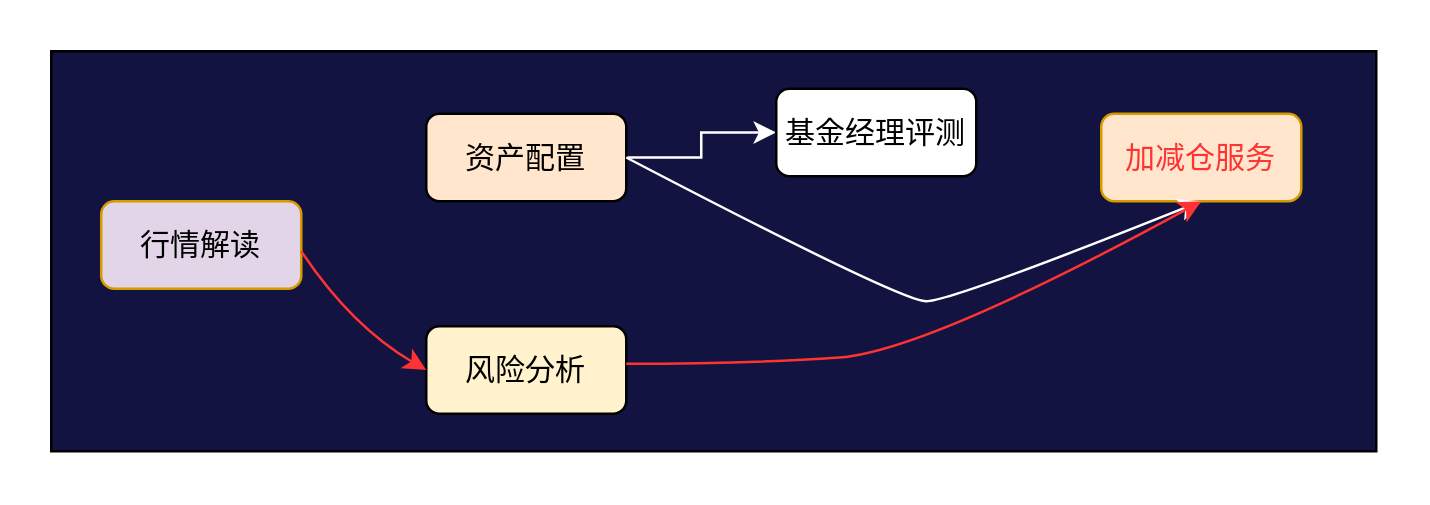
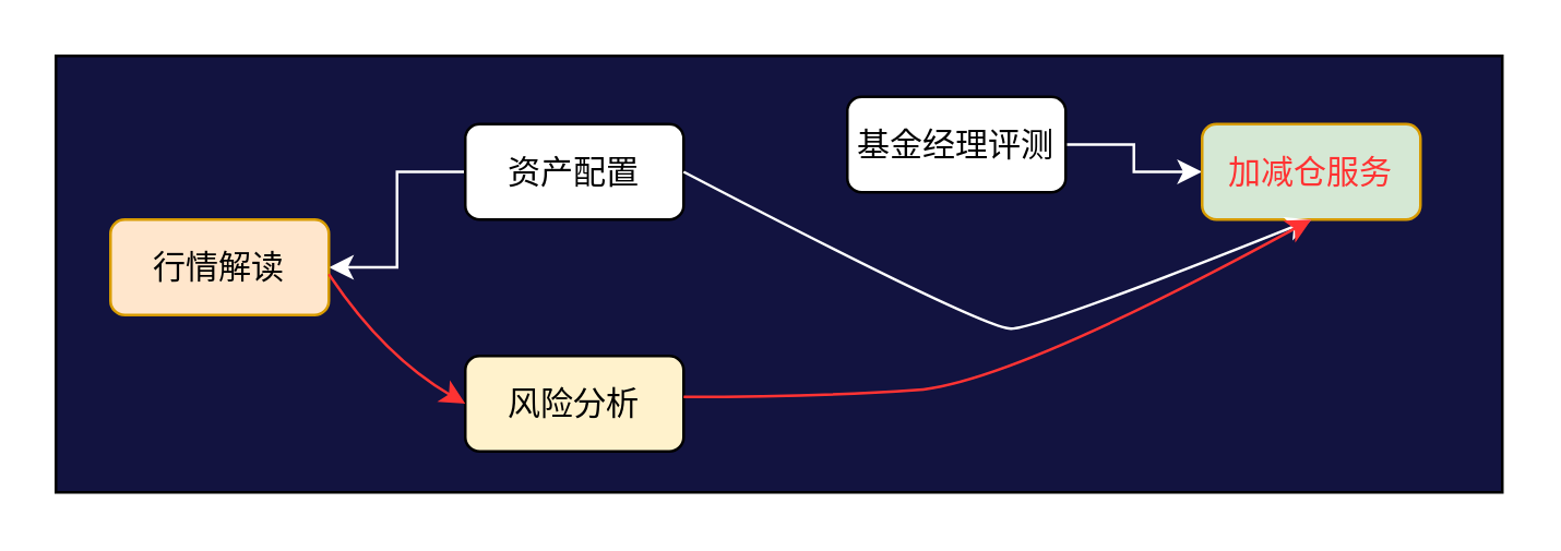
+ <mxCell id="5" value="" style="edgeStyle=orthogonalEdgeStyle;rounded=0;orthogonalLoop=1;jettySize=auto;html=1;strokeColor=#FFFFFF;" parent="1" source="6" target="7" edge="1"><mxGeometry relative="1" as="geometry" /></mxCell>
- <mxCell id="3" value="" style="edgeStyle=orthogonalEdgeStyle;rounded=0;orthogonalLoop=1;jettySize=auto;html=1;strokeColor=#FFFFFF;" parent="1" source="4" target="6" edge="1"><mxGeometry relative="1" as="geometry" /></mxCell>
+ <mxCell id="3" value="" style="edgeStyle=orthogonalEdgeStyle;rounded=0;orthogonalLoop=1;jettySize=auto;html=1;strokeColor=#FFFFFF;" parent="1" source="4" target="9" edge="1"><mxGeometry relative="1" as="geometry" /></mxCell>
- <mxCell id="4" value="资产配置" style="rounded=1;whiteSpace=wrap;html=1;fillColor=#ffe6cc;" parent="1" vertex="1"><mxGeometry x="170" y="45" width="80" height="35" as="geometry" /></mxCell>
+ <mxCell id="4" value="资产配置" style="rounded=1;whiteSpace=wrap;html=1;" parent="1" vertex="1"><mxGeometry x="170" y="45" width="80" height="35" as="geometry" /></mxCell>
- <mxCell id="7" value="&lt;font color=&quot;#ff3333&quot;&gt;加减仓服务&lt;/font&gt;" style="rounded=1;whiteSpace=wrap;html=1;strokeWidth=1;strokeColor=#d79b00;fillColor=#ffe6cc;" parent="1" vertex="1"><mxGeometry x="440" y="45" width="80" height="35" as="geometry" /></mxCell>
+ <mxCell id="7" value="&lt;font color=&quot;#ff3333&quot;&gt;加减仓服务&lt;/font&gt;" style="rounded=1;whiteSpace=wrap;html=1;strokeWidth=1;strokeColor=#d79b00;fillColor=#d5e8d4;" parent="1" vertex="1"><mxGeometry x="440" y="45" width="80" height="35" as="geometry" /></mxCell>
- <mxCell id="9" value="行情解读" style="rounded=1;whiteSpace=wrap;html=1;fillColor=#e1d5e7;strokeColor=#d79b00;" parent="1" vertex="1"><mxGeometry x="40" y="80" width="80" height="35" as="geometry" /></mxCell>
+ <mxCell id="9" value="行情解读" style="rounded=1;whiteSpace=wrap;html=1;fillColor=#ffe6cc;strokeColor=#d79b00;" parent="1" vertex="1"><mxGeometry x="40" y="80" width="80" height="35" as="geometry" /></mxCell>
